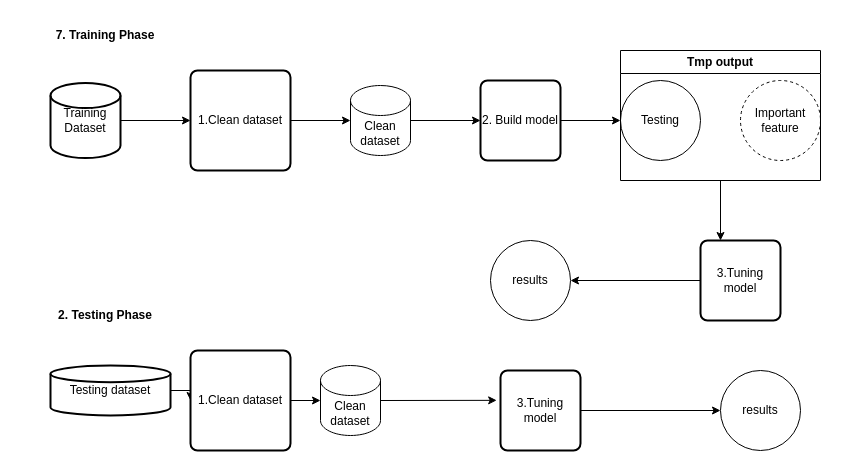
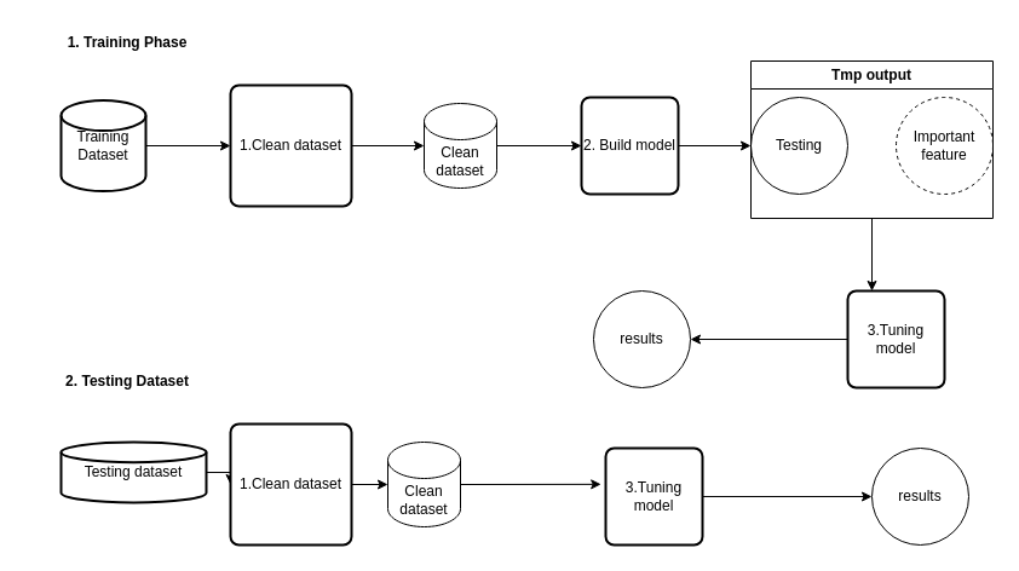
- <mxCell id="10" value="&lt;b&gt;7. Training Phase&lt;/b&gt;" style="text;html=1;strokeColor=none;fillColor=none;align=center;verticalAlign=middle;whiteSpace=wrap;rounded=0;" vertex="1" parent="1"><mxGeometry x="20" y="20" width="170" height="30" as="geometry" /></mxCell>
+ <mxCell id="10" value="&lt;b&gt;1. Training Phase&lt;/b&gt;" style="text;html=1;strokeColor=none;fillColor=none;align=center;verticalAlign=middle;whiteSpace=wrap;rounded=0;" vertex="1" parent="1"><mxGeometry x="20" y="20" width="170" height="30" as="geometry" /></mxCell>
- <mxCell id="18" value="&lt;b&gt;2. Testing Phase&lt;/b&gt;" style="text;html=1;strokeColor=none;fillColor=none;align=center;verticalAlign=middle;whiteSpace=wrap;rounded=0;" vertex="1" parent="1"><mxGeometry x="20" y="300" width="170" height="30" as="geometry" /></mxCell>
+ <mxCell id="18" value="&lt;b&gt;2. Testing Dataset&lt;/b&gt;" style="text;html=1;strokeColor=none;fillColor=none;align=center;verticalAlign=middle;whiteSpace=wrap;rounded=0;" vertex="1" parent="1"><mxGeometry x="20" y="300" width="170" height="30" as="geometry" /></mxCell>
